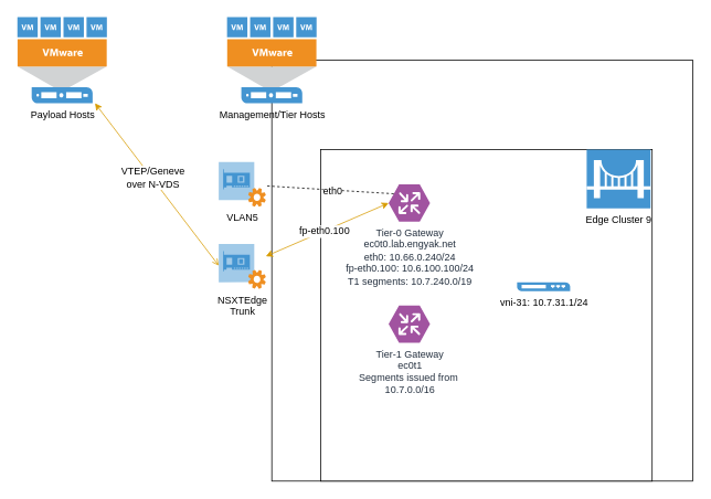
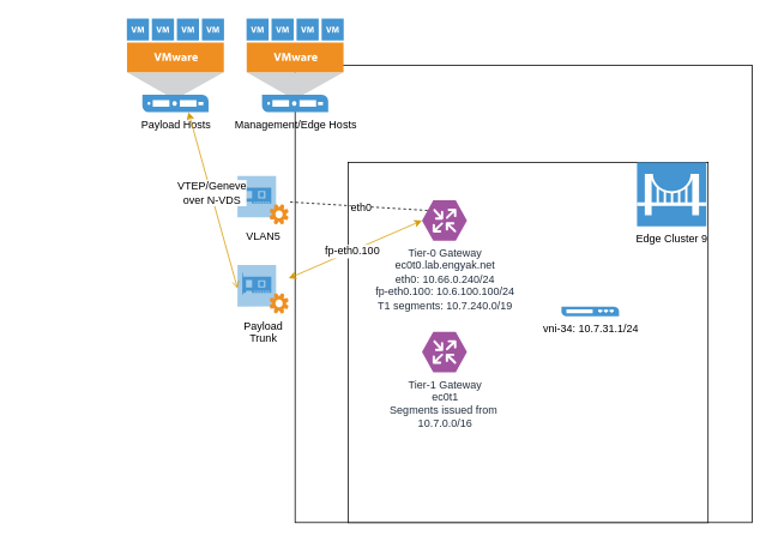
- <mxCell id="3" value="Payload Hosts" style="pointerEvents=1;shadow=0;dashed=0;html=1;strokeColor=none;fillColor=#4495D1;labelPosition=center;verticalLabelPosition=bottom;verticalAlign=top;align=center;outlineConnect=0;shape=mxgraph.veeam.vmware_host;" vertex="1" parent="1"><mxGeometry x="20.5" y="20" width="108" height="104" as="geometry" /></mxCell>
+ <mxCell id="3" value="Payload Hosts" style="pointerEvents=1;shadow=0;dashed=0;html=1;strokeColor=none;fillColor=#4495D1;labelPosition=center;verticalLabelPosition=bottom;verticalAlign=top;align=center;outlineConnect=0;shape=mxgraph.veeam.vmware_host;" vertex="1" parent="1"><mxGeometry x="140.5" y="20" width="108" height="104" as="geometry" /></mxCell>
- <mxCell id="4" value="Management/Tier Hosts" style="pointerEvents=1;shadow=0;dashed=0;html=1;strokeColor=none;fillColor=#4495D1;labelPosition=center;verticalLabelPosition=bottom;verticalAlign=top;align=center;outlineConnect=0;shape=mxgraph.veeam.vmware_host;" vertex="1" parent="1"><mxGeometry x="273.5" y="20" width="108" height="104" as="geometry" /></mxCell>
+ <mxCell id="4" value="Management/Edge Hosts" style="pointerEvents=1;shadow=0;dashed=0;html=1;strokeColor=none;fillColor=#4495D1;labelPosition=center;verticalLabelPosition=bottom;verticalAlign=top;align=center;outlineConnect=0;shape=mxgraph.veeam.vmware_host;" vertex="1" parent="1"><mxGeometry x="273.5" y="20" width="108" height="104" as="geometry" /></mxCell>
- <mxCell id="9" value="vni-31: 10.7.31.1/24" style="pointerEvents=1;shadow=0;dashed=0;html=1;strokeColor=none;fillColor=#4495D1;labelPosition=center;verticalLabelPosition=bottom;verticalAlign=top;align=center;outlineConnect=0;shape=mxgraph.veeam.2d.switch;" vertex="1" parent="1"><mxGeometry x="623.5" y="340" width="64" height="10.8" as="geometry" /></mxCell>
+ <mxCell id="9" value="vni-34: 10.7.31.1/24" style="pointerEvents=1;shadow=0;dashed=0;html=1;strokeColor=none;fillColor=#4495D1;labelPosition=center;verticalLabelPosition=bottom;verticalAlign=top;align=center;outlineConnect=0;shape=mxgraph.veeam.2d.switch;" vertex="1" parent="1"><mxGeometry x="623.5" y="340" width="64" height="10.8" as="geometry" /></mxCell>
- <mxCell id="6" value="NSXTEdge&lt;br&gt;Trunk" style="pointerEvents=1;shadow=0;dashed=0;html=1;strokeColor=none;fillColor=#4495D1;labelPosition=center;verticalLabelPosition=bottom;verticalAlign=top;align=center;outlineConnect=0;shape=mxgraph.veeam.2d.service_vnic;" vertex="1" parent="1"><mxGeometry x="263.5" y="294" width="56.8" height="54" as="geometry" /></mxCell>
+ <mxCell id="6" value="Payload&lt;br&gt;Trunk" style="pointerEvents=1;shadow=0;dashed=0;html=1;strokeColor=none;fillColor=#4495D1;labelPosition=center;verticalLabelPosition=bottom;verticalAlign=top;align=center;outlineConnect=0;shape=mxgraph.veeam.2d.service_vnic;" vertex="1" parent="1"><mxGeometry x="263.5" y="294" width="56.8" height="54" as="geometry" /></mxCell>
